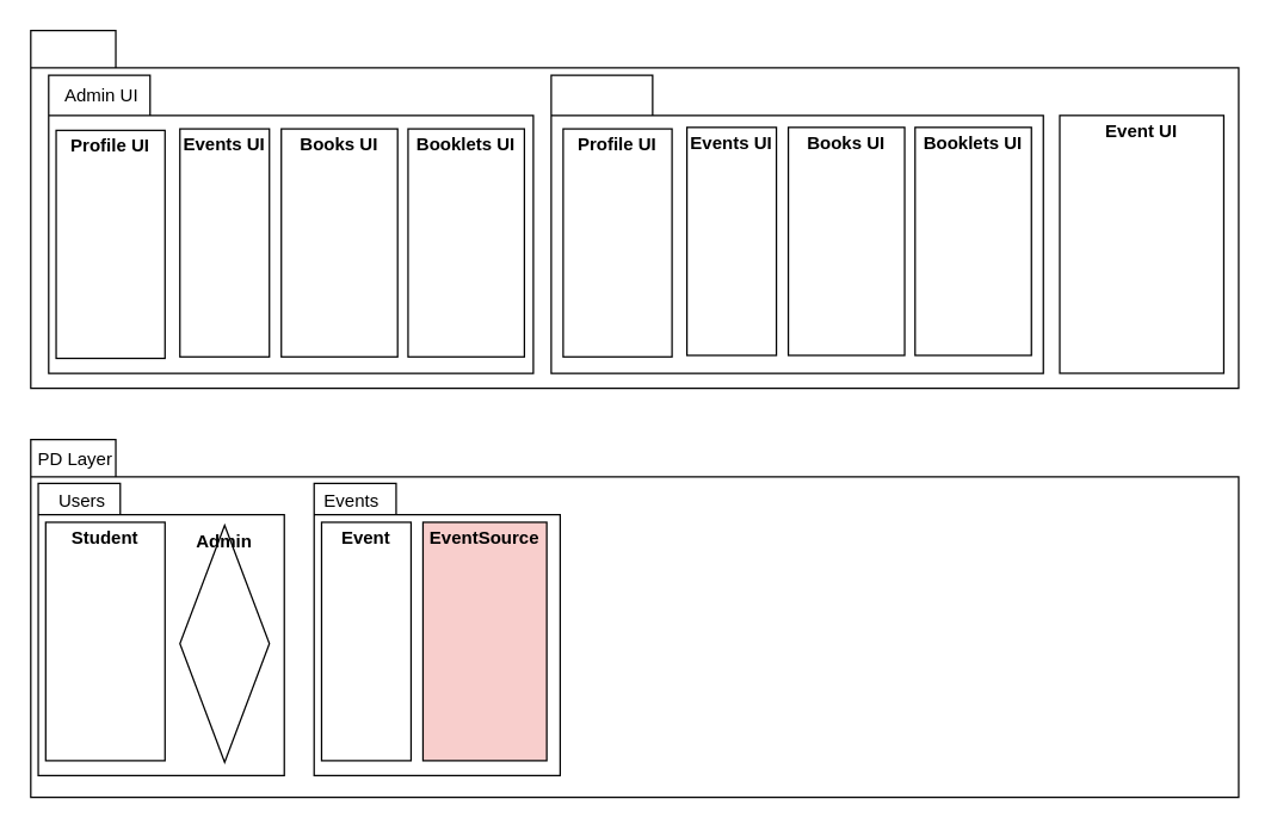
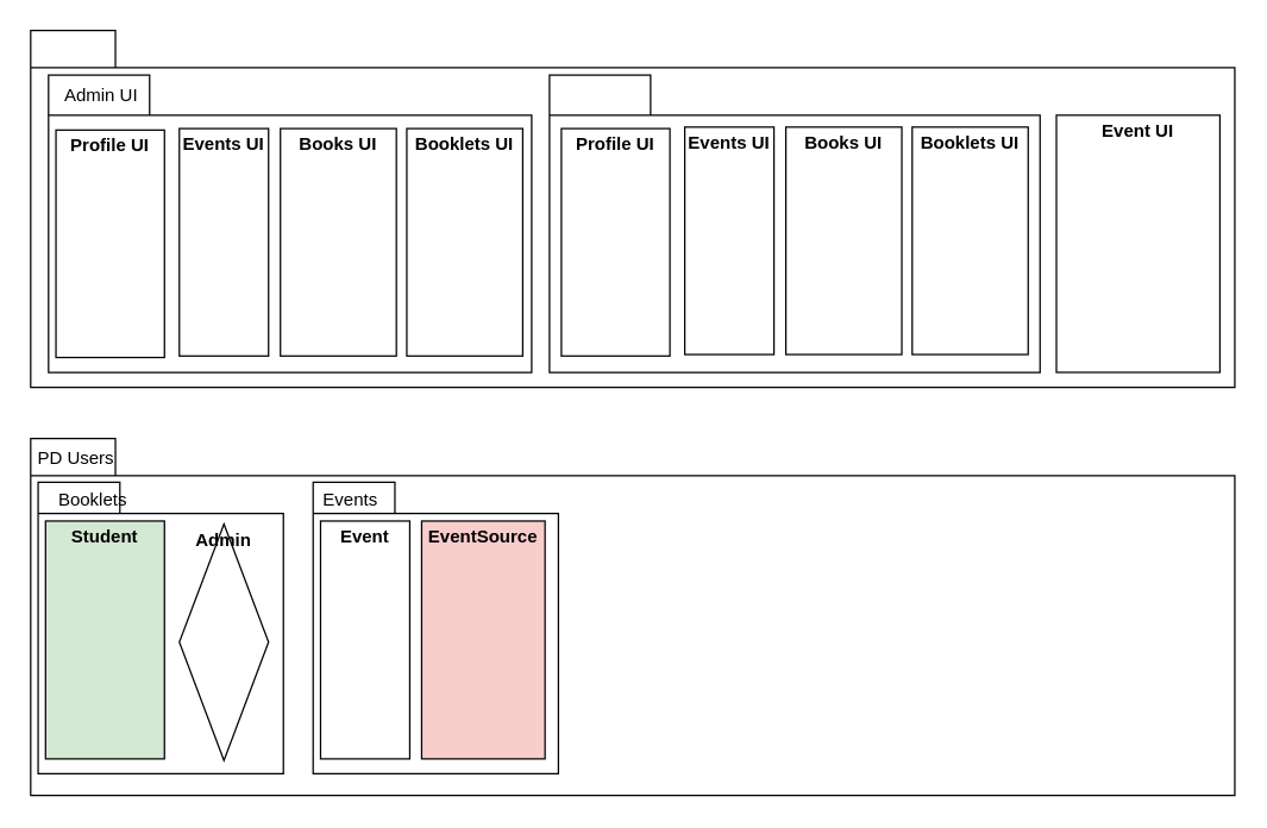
- <mxCell id="16" value="PD Layer" style="text;html=1;resizable=0;points=[];autosize=1;align=left;verticalAlign=top;spacingTop=-4;" vertex="1" parent="1"><mxGeometry x="23" y="297.5" width="70" height="20" as="geometry" /></mxCell>
+ <mxCell id="16" value="PD Users" style="text;html=1;resizable=0;points=[];autosize=1;align=left;verticalAlign=top;spacingTop=-4;" vertex="1" parent="1"><mxGeometry x="23" y="297.5" width="70" height="20" as="geometry" /></mxCell>
- <mxCell id="18" value="Users" style="text;html=1;" vertex="1" parent="1"><mxGeometry x="37" y="321.5" width="70" height="30" as="geometry" /></mxCell>
+ <mxCell id="18" value="Booklets" style="text;html=1;" vertex="1" parent="1"><mxGeometry x="37" y="321.5" width="70" height="30" as="geometry" /></mxCell>
- <mxCell id="19" value="&lt;p style=&quot;margin: 0px ; margin-top: 4px ; text-align: center&quot;&gt;&lt;b&gt;Student&lt;/b&gt;&lt;/p&gt;" style="verticalAlign=top;align=left;overflow=fill;fontSize=12;fontFamily=Helvetica;html=1;" vertex="1" parent="1"><mxGeometry x="30" y="350" width="80" height="160" as="geometry" /></mxCell>
+ <mxCell id="19" value="&lt;p style=&quot;margin: 0px ; margin-top: 4px ; text-align: center&quot;&gt;&lt;b&gt;Student&lt;/b&gt;&lt;/p&gt;" style="verticalAlign=top;align=left;overflow=fill;fontSize=12;fontFamily=Helvetica;html=1;fillColor=#d5e8d4;" vertex="1" parent="1"><mxGeometry x="30" y="350" width="80" height="160" as="geometry" /></mxCell>
